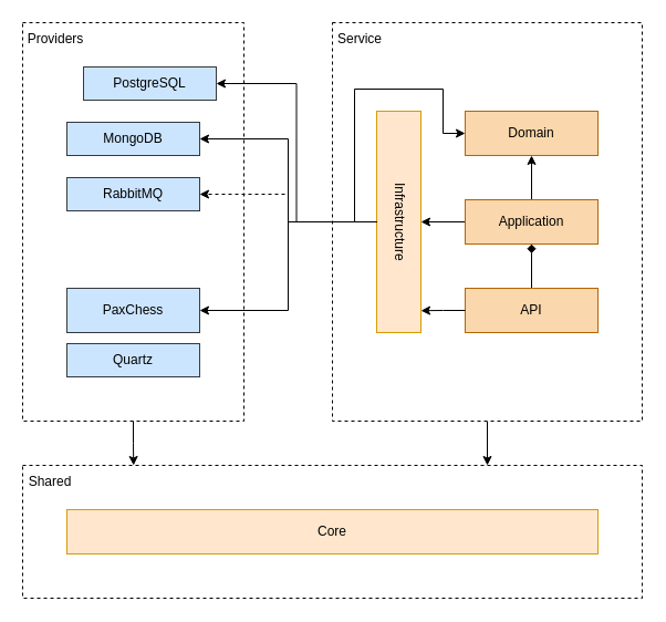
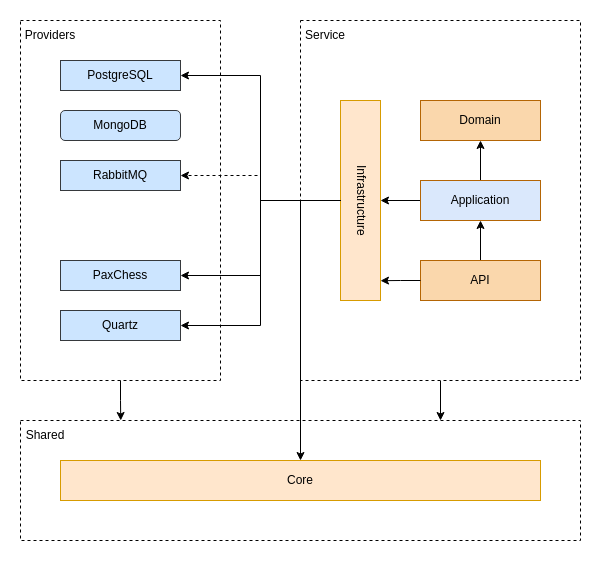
- <mxCell id="17" value="PostgreSQL" style="rounded=0;whiteSpace=wrap;html=1;fillColor=#cce5ff;strokeColor=#36393d;" vertex="1" parent="1"><mxGeometry x="75" y="60" width="120" height="30" as="geometry" /></mxCell>
+ <mxCell id="17" value="PostgreSQL" style="rounded=0;whiteSpace=wrap;html=1;fillColor=#cce5ff;strokeColor=#36393d;" vertex="1" parent="1"><mxGeometry x="60" y="60" width="120" height="30" as="geometry" /></mxCell>
- <mxCell id="22" style="edgeStyle=orthogonalEdgeStyle;rounded=0;orthogonalLoop=1;jettySize=auto;html=1;exitX=0;exitY=0.5;exitDx=0;exitDy=0;" edge="1" parent="1" source="12" target="11"><mxGeometry relative="1" as="geometry" /></mxCell>
+ <mxCell id="22" style="edgeStyle=orthogonalEdgeStyle;rounded=0;orthogonalLoop=1;jettySize=auto;html=1;exitX=0;exitY=0.5;exitDx=0;exitDy=0;entryX=1;entryY=0.5;entryDx=0;entryDy=0;" edge="1" parent="1" source="12" target="23"><mxGeometry relative="1" as="geometry" /></mxCell>
- <mxCell id="19" value="MongoDB" style="rounded=0;whiteSpace=wrap;html=1;fillColor=#cce5ff;strokeColor=#36393d;" vertex="1" parent="1"><mxGeometry x="60" y="110" width="120" height="30" as="geometry" /></mxCell>
+ <mxCell id="19" value="MongoDB" style="whiteSpace=wrap;html=1;fillColor=#cce5ff;strokeColor=#36393d;rounded=1;" vertex="1" parent="1"><mxGeometry x="60" y="110" width="120" height="30" as="geometry" /></mxCell>
- <mxCell id="18" style="edgeStyle=orthogonalEdgeStyle;rounded=0;orthogonalLoop=1;jettySize=auto;html=1;exitX=0;exitY=0.5;exitDx=0;exitDy=0;entryX=1;entryY=0.5;entryDx=0;entryDy=0;" edge="1" parent="1" source="12" target="19"><mxGeometry relative="1" as="geometry" /></mxCell>
+ <mxCell id="18" style="edgeStyle=orthogonalEdgeStyle;rounded=0;orthogonalLoop=1;jettySize=auto;html=1;exitX=0;exitY=0.5;exitDx=0;exitDy=0;" edge="1" parent="1" source="12" target="13"><mxGeometry relative="1" as="geometry" /></mxCell>
- <mxCell id="10" value="Application" style="rounded=0;whiteSpace=wrap;html=1;fillColor=#fad7ac;strokeColor=#b46504;" vertex="1" parent="1"><mxGeometry x="420" y="180" width="120" height="40" as="geometry" /></mxCell>
+ <mxCell id="10" value="Application" style="rounded=0;whiteSpace=wrap;html=1;fillColor=#dae8fc;strokeColor=#b46504;" vertex="1" parent="1"><mxGeometry x="420" y="180" width="120" height="40" as="geometry" /></mxCell>
- <mxCell id="6" style="edgeStyle=orthogonalEdgeStyle;rounded=0;orthogonalLoop=1;jettySize=auto;html=1;exitX=0.5;exitY=0;exitDx=0;exitDy=0;entryX=0.5;entryY=1;entryDx=0;entryDy=0;endArrow=diamond;" edge="1" parent="1" source="7" target="10"><mxGeometry relative="1" as="geometry" /></mxCell>
+ <mxCell id="6" style="edgeStyle=orthogonalEdgeStyle;rounded=0;orthogonalLoop=1;jettySize=auto;html=1;exitX=0.5;exitY=0;exitDx=0;exitDy=0;entryX=0.5;entryY=1;entryDx=0;entryDy=0;" edge="1" parent="1" source="7" target="10"><mxGeometry relative="1" as="geometry" /></mxCell>
- <mxCell id="15" value="PaxChess" style="rounded=0;whiteSpace=wrap;html=1;fillColor=#cce5ff;strokeColor=#36393d;" vertex="1" parent="1"><mxGeometry x="60" y="260" width="120" height="40" as="geometry" /></mxCell>
+ <mxCell id="15" value="PaxChess" style="rounded=0;whiteSpace=wrap;html=1;fillColor=#cce5ff;strokeColor=#36393d;" vertex="1" parent="1"><mxGeometry x="60" y="260" width="120" height="30" as="geometry" /></mxCell>
